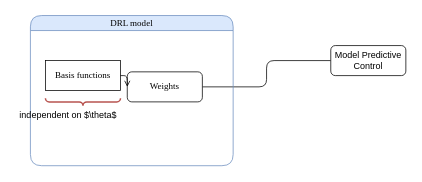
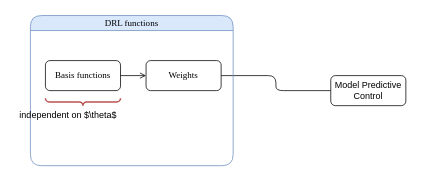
- <mxCell id="4" value="&lt;span style=&quot;font-weight: normal; line-height: 100%;&quot;&gt;&lt;font&gt;DRL model&lt;/font&gt;&lt;/span&gt;" style="swimlane;whiteSpace=wrap;html=1;rounded=1;arcSize=25;startSize=20;fillColor=#dae8fc;strokeColor=#6c8ebf;align=center;fontFamily=Ubuntu;" vertex="1" parent="1"><mxGeometry x="40" y="20" width="270" height="200" as="geometry"><mxRectangle x="160" y="80" width="130" height="30" as="alternateBounds" /></mxGeometry></mxCell>
+ <mxCell id="4" value="&lt;span style=&quot;font-weight: normal; line-height: 100%;&quot;&gt;&lt;font&gt;DRL functions&lt;/font&gt;&lt;/span&gt;" style="swimlane;whiteSpace=wrap;html=1;rounded=1;arcSize=25;startSize=20;fillColor=#dae8fc;strokeColor=#6c8ebf;align=center;fontFamily=Ubuntu;" vertex="1" parent="1"><mxGeometry x="40" y="20" width="270" height="200" as="geometry"><mxRectangle x="160" y="80" width="130" height="30" as="alternateBounds" /></mxGeometry></mxCell>
- <mxCell id="3" value="Model Predictive Control" style="rounded=1;whiteSpace=wrap;html=1;" vertex="1" parent="1"><mxGeometry x="440" y="60" width="100" height="40" as="geometry" /></mxCell>
+ <mxCell id="3" value="Model Predictive Control" style="rounded=1;whiteSpace=wrap;html=1;" vertex="1" parent="1"><mxGeometry x="440" y="100" width="100" height="40" as="geometry" /></mxCell>
- <mxCell id="5" value="Basis functions" style="whiteSpace=wrap;html=1;fontFamily=Ubuntu;rounded=0;" vertex="1" parent="4"><mxGeometry x="20" y="60" width="100" height="40" as="geometry" /></mxCell>
+ <mxCell id="5" value="Basis functions" style="rounded=1;whiteSpace=wrap;html=1;fontFamily=Ubuntu;" vertex="1" parent="4"><mxGeometry x="20" y="60" width="100" height="40" as="geometry" /></mxCell>
- <mxCell id="6" value="Weights" style="rounded=1;whiteSpace=wrap;html=1;fontFamily=Ubuntu;" vertex="1" parent="4"><mxGeometry x="129" y="75" width="100" height="40" as="geometry" /></mxCell>
+ <mxCell id="6" value="Weights" style="rounded=1;whiteSpace=wrap;html=1;fontFamily=Ubuntu;" vertex="1" parent="4"><mxGeometry x="154" y="60" width="100" height="40" as="geometry" /></mxCell>
